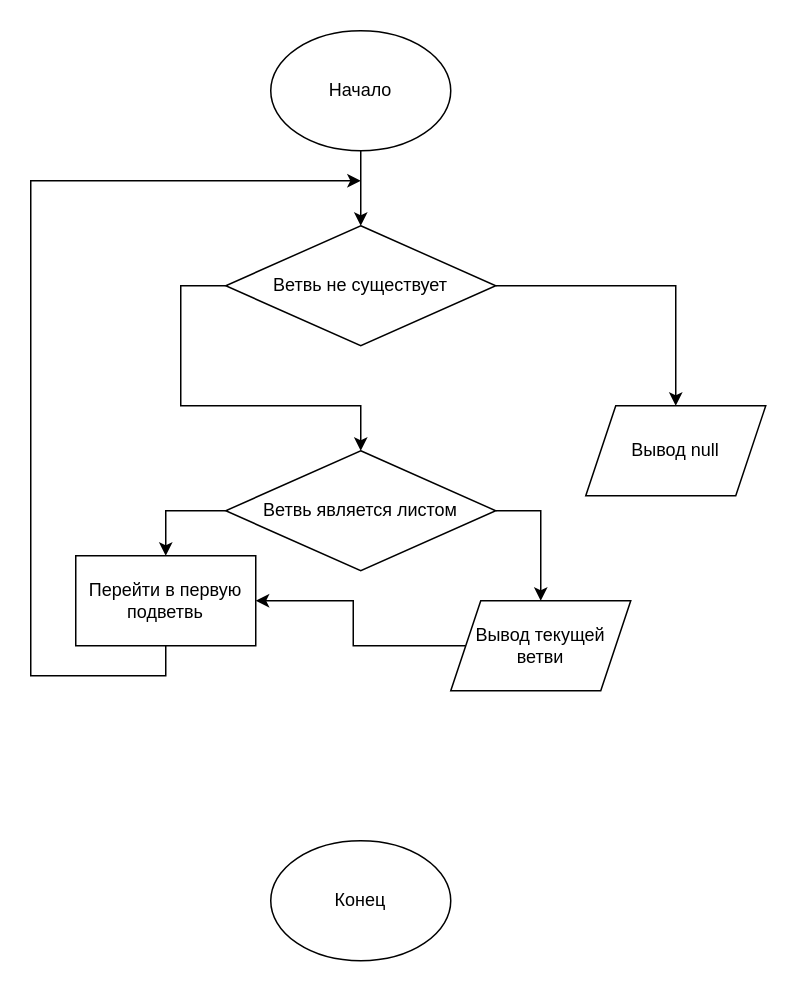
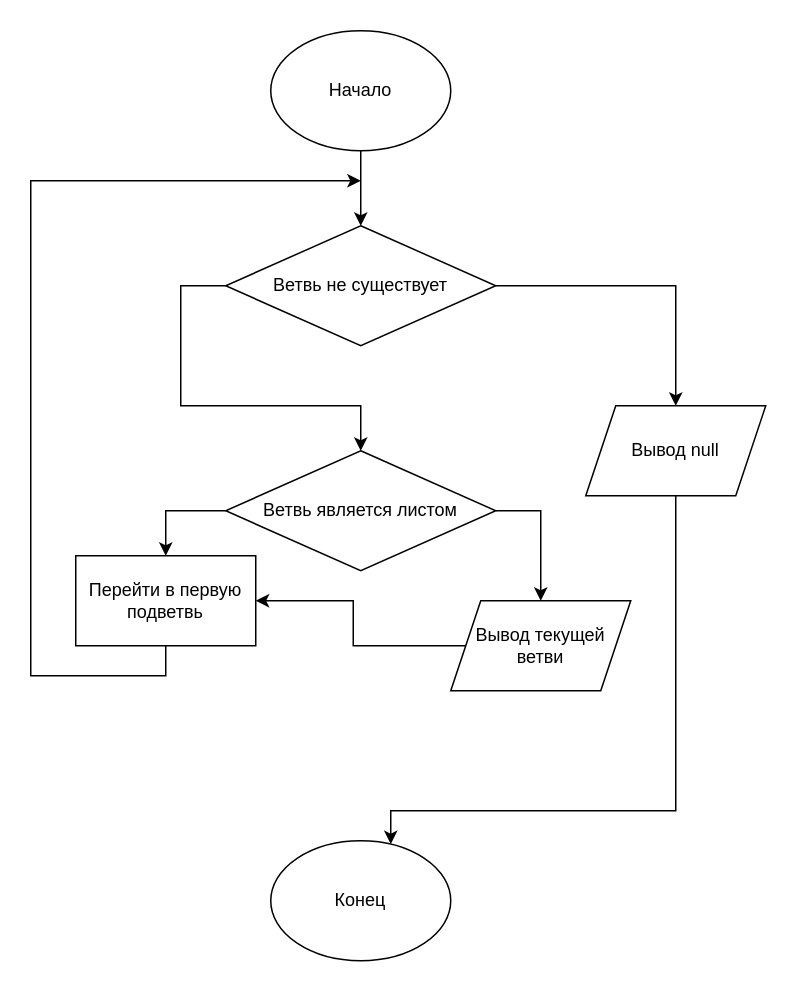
+ <mxCell id="11" style="edgeStyle=orthogonalEdgeStyle;rounded=0;orthogonalLoop=1;jettySize=auto;html=1;" edge="1" parent="1" source="12" target="4"><mxGeometry relative="1" as="geometry"><Array as="points"><mxPoint x="450" y="540" /><mxPoint x="260" y="540" /></Array></mxGeometry></mxCell>
